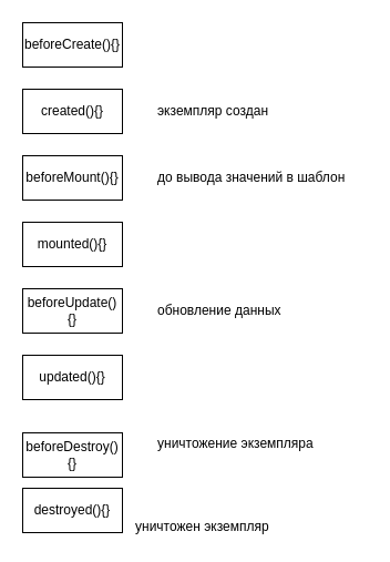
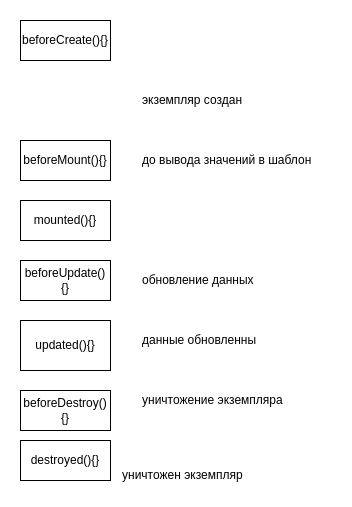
- <mxCell id="3" value="created(){}" style="rounded=0;whiteSpace=wrap;html=1;" parent="1" vertex="1"><mxGeometry x="20" y="80" width="90" height="40" as="geometry" /></mxCell>
- <mxCell id="10" value="updated(){}" style="rounded=0;whiteSpace=wrap;html=1;" vertex="1" parent="1"><mxGeometry x="20" y="320" width="90" height="40" as="geometry" /></mxCell>
+ <mxCell id="10" value="updated(){}" style="rounded=0;whiteSpace=wrap;html=1;" vertex="1" parent="1"><mxGeometry x="20" y="320" width="90" height="50" as="geometry" /></mxCell>
+ <mxCell id="7" value="данные обновленны" style="text;html=1;align=left;verticalAlign=middle;resizable=0;points=[];autosize=1;" vertex="1" parent="1"><mxGeometry x="140" y="330" width="130" height="20" as="geometry" /></mxCell>
